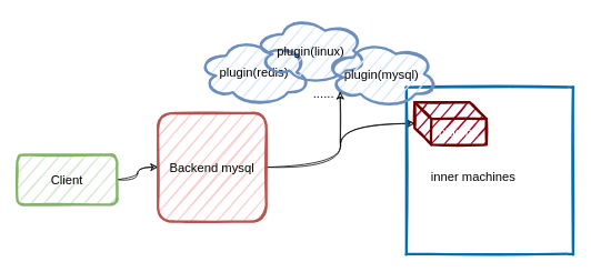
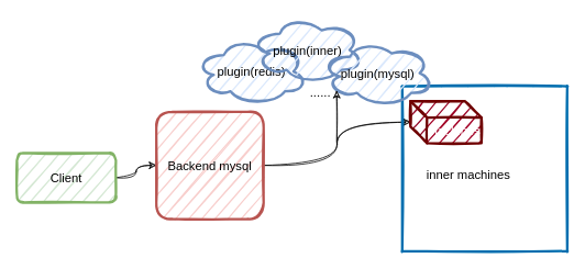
- <mxCell id="10" value="plugin(linux)" style="ellipse;shape=cloud;whiteSpace=wrap;html=1;fontSize=15;strokeWidth=3;fillColor=#dae8fc;strokeColor=#6c8ebf;sketch=1;rounded=1;" vertex="1" parent="1"><mxGeometry x="305" y="20" width="135" height="80" as="geometry" /></mxCell>
+ <mxCell id="10" value="plugin(inner)" style="ellipse;shape=cloud;whiteSpace=wrap;html=1;fontSize=15;strokeWidth=3;fillColor=#dae8fc;strokeColor=#6c8ebf;sketch=1;rounded=1;" vertex="1" parent="1"><mxGeometry x="305" y="20" width="135" height="80" as="geometry" /></mxCell>
- <mxCell id="8" value="plugins" style="shape=cube;whiteSpace=wrap;html=1;boundedLbl=1;backgroundOutline=1;darkOpacity=0.05;darkOpacity2=0.1;fontSize=15;strokeWidth=3;fillColor=#a20025;strokeColor=#6F0000;fontColor=#ffffff;sketch=1;rounded=1;" vertex="1" parent="6"><mxGeometry x="10" y="18" width="86" height="51" as="geometry" /></mxCell>
+ <mxCell id="8" value="machines" style="shape=cube;whiteSpace=wrap;html=1;boundedLbl=1;backgroundOutline=1;darkOpacity=0.05;darkOpacity2=0.1;fontSize=15;strokeWidth=3;fillColor=#a20025;strokeColor=#6F0000;fontColor=#ffffff;sketch=1;rounded=1;" vertex="1" parent="6"><mxGeometry x="10" y="18" width="86" height="51" as="geometry" /></mxCell>
